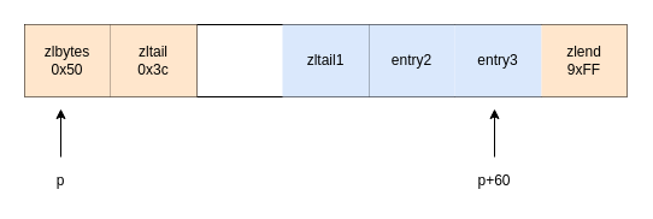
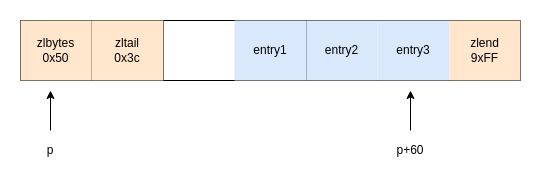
- <mxCell id="6" value="zltail1" style="shape=partialRectangle;html=1;whiteSpace=wrap;connectable=0;fillColor=#dae8fc;top=0;left=0;bottom=0;right=0;overflow=hidden;strokeColor=#6c8ebf;" vertex="1" parent="3"><mxGeometry x="214" width="72" height="60" as="geometry" /></mxCell>
+ <mxCell id="6" value="entry1" style="shape=partialRectangle;html=1;whiteSpace=wrap;connectable=0;fillColor=#dae8fc;top=0;left=0;bottom=0;right=0;overflow=hidden;strokeColor=#6c8ebf;" vertex="1" parent="3"><mxGeometry x="214" width="72" height="60" as="geometry" /></mxCell>
